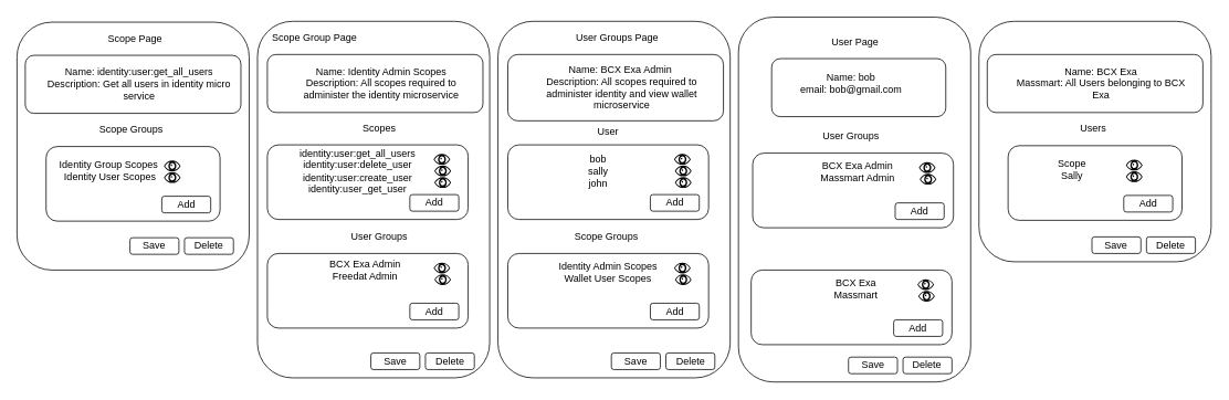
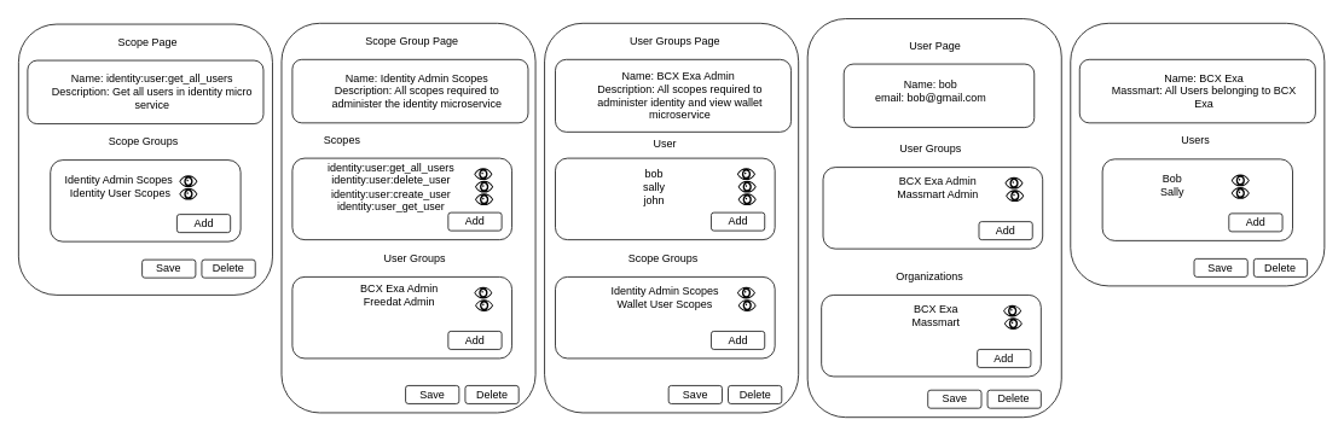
- <mxCell id="19" value="Scope Group Page" style="text;html=1;strokeColor=none;fillColor=none;align=center;verticalAlign=middle;whiteSpace=wrap;rounded=0;" vertex="1" parent="1"><mxGeometry x="314" y="35" width="130" height="20" as="geometry" /></mxCell>
+ <mxCell id="19" value="Scope Group Page" style="text;html=1;strokeColor=none;fillColor=none;align=center;verticalAlign=middle;whiteSpace=wrap;rounded=0;" vertex="1" parent="1"><mxGeometry x="389" y="35" width="130" height="20" as="geometry" /></mxCell>
- <mxCell id="23" value="Scopes" style="text;html=1;strokeColor=none;fillColor=none;align=center;verticalAlign=middle;whiteSpace=wrap;rounded=0;" vertex="1" parent="1"><mxGeometry x="417.25" y="144" width="80" height="20" as="geometry" /></mxCell>
+ <mxCell id="23" value="Scopes" style="text;html=1;strokeColor=none;fillColor=none;align=center;verticalAlign=middle;whiteSpace=wrap;rounded=0;" vertex="1" parent="1"><mxGeometry x="337.25" y="144" width="80" height="20" as="geometry" /></mxCell>
- <mxCell id="74" value="Scope&lt;br&gt;Sally" style="text;html=1;strokeColor=none;fillColor=none;align=center;verticalAlign=middle;whiteSpace=wrap;rounded=0;" vertex="1" parent="1"><mxGeometry x="1227" y="194" width="131.12" height="20" as="geometry" /></mxCell>
+ <mxCell id="74" value="Bob&lt;br&gt;Sally" style="text;html=1;strokeColor=none;fillColor=none;align=center;verticalAlign=middle;whiteSpace=wrap;rounded=0;" vertex="1" parent="1"><mxGeometry x="1227" y="194" width="131.12" height="20" as="geometry" /></mxCell>
- <mxCell id="13" value="Identity Group Scopes&amp;nbsp;&lt;br&gt;Identity User Scopes&lt;br&gt;" style="text;html=1;strokeColor=none;fillColor=none;align=center;verticalAlign=middle;whiteSpace=wrap;rounded=0;" vertex="1" parent="1"><mxGeometry x="67" y="195" width="131.12" height="20" as="geometry" /></mxCell>
+ <mxCell id="13" value="Identity Admin Scopes&amp;nbsp;&lt;br&gt;Identity User Scopes&lt;br&gt;" style="text;html=1;strokeColor=none;fillColor=none;align=center;verticalAlign=middle;whiteSpace=wrap;rounded=0;" vertex="1" parent="1"><mxGeometry x="67" y="195" width="131.12" height="20" as="geometry" /></mxCell>
+ <mxCell id="63" value="Organizations" style="text;html=1;strokeColor=none;fillColor=none;align=center;verticalAlign=middle;whiteSpace=wrap;rounded=0;" vertex="1" parent="1"><mxGeometry x="984.55" y="295" width="80" height="20" as="geometry" /></mxCell>
